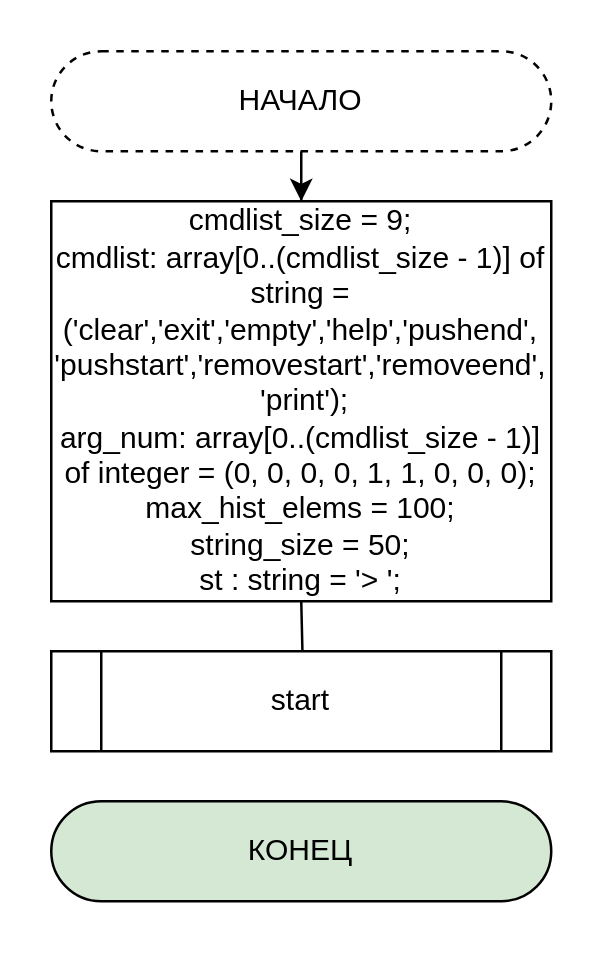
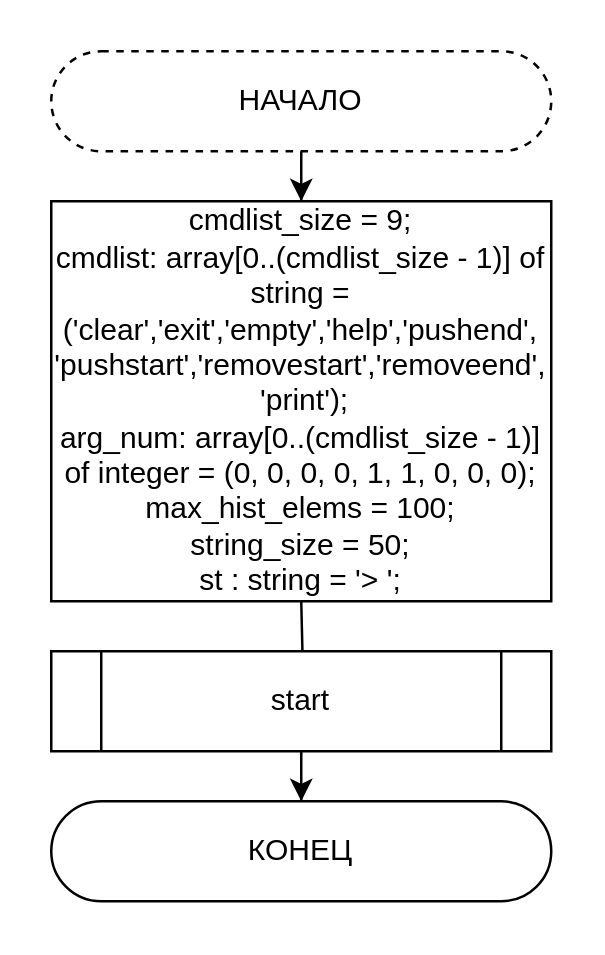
+ <mxCell id="5" value="" style="edgeStyle=orthogonalEdgeStyle;rounded=0;orthogonalLoop=1;jettySize=auto;html=1;" edge="1" parent="1" source="6" target="7"><mxGeometry relative="1" as="geometry" /></mxCell>
- <mxCell id="7" value="КОНЕЦ" style="rounded=1;whiteSpace=wrap;html=1;arcSize=50;fillColor=#d5e8d4;" vertex="1" parent="1"><mxGeometry x="20" y="320" width="200" height="40" as="geometry" /></mxCell>
+ <mxCell id="7" value="КОНЕЦ" style="rounded=1;whiteSpace=wrap;html=1;arcSize=50;" vertex="1" parent="1"><mxGeometry x="20" y="320" width="200" height="40" as="geometry" /></mxCell>
